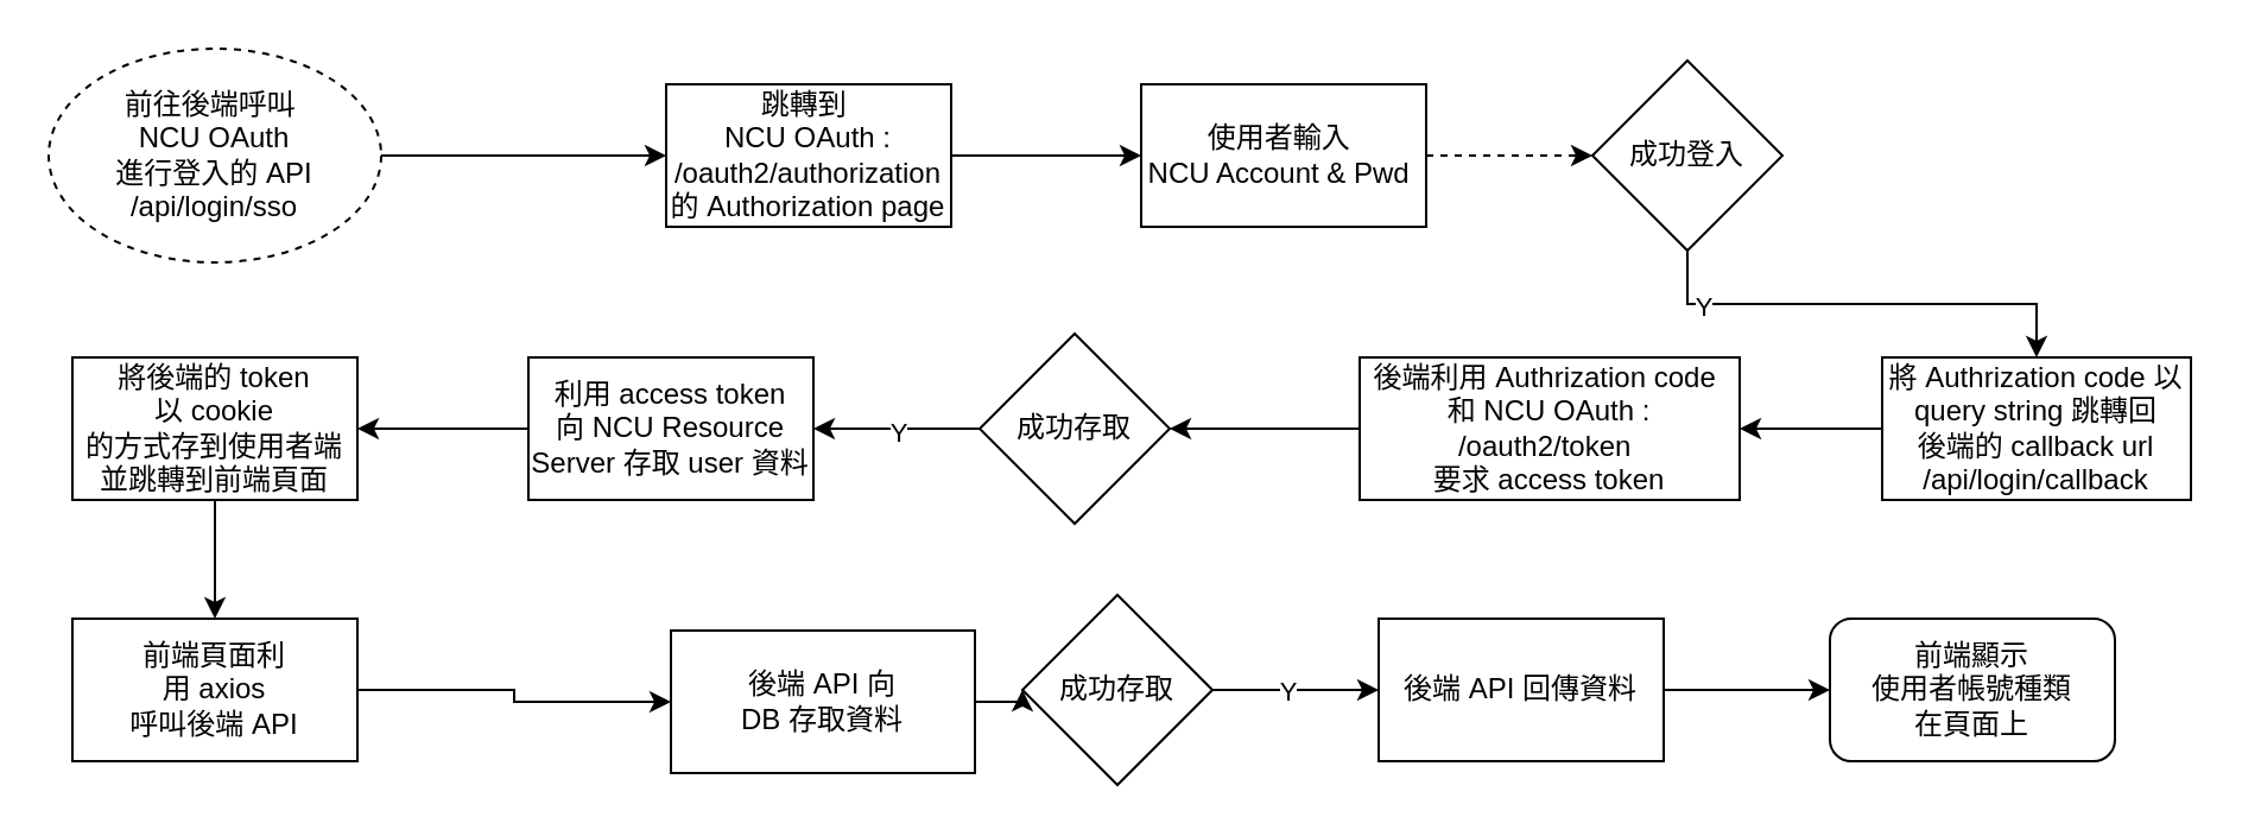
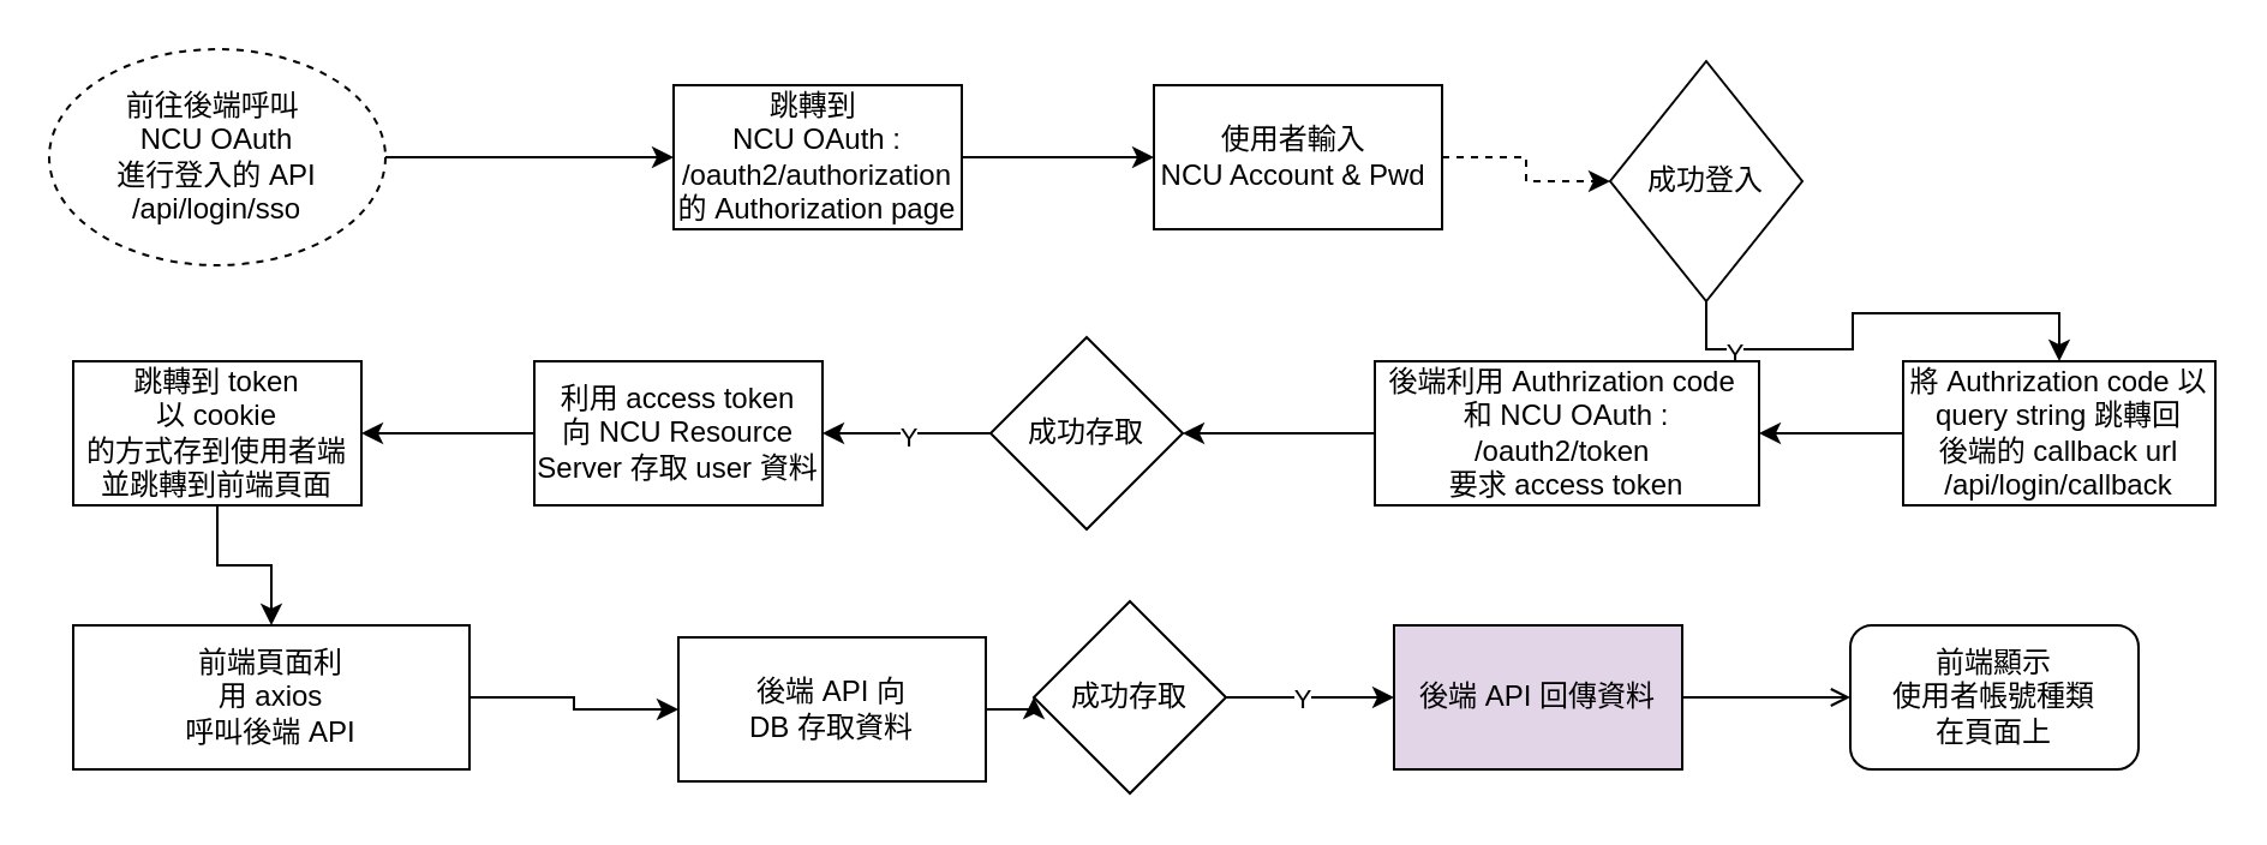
- <mxCell id="10" value="成功登入" style="rhombus;whiteSpace=wrap;html=1;" parent="1" vertex="1"><mxGeometry x="670" y="25" width="80" height="80" as="geometry" /></mxCell>
+ <mxCell id="10" value="成功登入" style="rhombus;whiteSpace=wrap;html=1;" parent="1" vertex="1"><mxGeometry x="670" y="25" width="80" height="100" as="geometry" /></mxCell>
- <mxCell id="29" value="&lt;div&gt;將後端的 token以&lt;span style=&quot;background-color: initial;&quot;&gt;&amp;nbsp;cookie&lt;/span&gt;&lt;div&gt;的方式存到使用者端&lt;/div&gt;&lt;/div&gt;&lt;div&gt;並&lt;span style=&quot;background-color: initial;&quot;&gt;跳轉到前端頁面&lt;/span&gt;&lt;/div&gt;" style="rounded=0;whiteSpace=wrap;html=1;" vertex="1" parent="1"><mxGeometry x="30" y="150" width="120" height="60" as="geometry" /></mxCell>
+ <mxCell id="29" value="&lt;div&gt;跳轉到 token以&lt;span style=&quot;background-color: initial;&quot;&gt;&amp;nbsp;cookie&lt;/span&gt;&lt;div&gt;的方式存到使用者端&lt;/div&gt;&lt;/div&gt;&lt;div&gt;並&lt;span style=&quot;background-color: initial;&quot;&gt;跳轉到前端頁面&lt;/span&gt;&lt;/div&gt;" style="rounded=0;whiteSpace=wrap;html=1;" vertex="1" parent="1"><mxGeometry x="30" y="150" width="120" height="60" as="geometry" /></mxCell>
- <mxCell id="20" value="&lt;div&gt;前端頁面利&lt;/div&gt;&lt;div&gt;&lt;span style=&quot;background-color: initial;&quot;&gt;用 axios&lt;/span&gt;&lt;/div&gt;&lt;div&gt;&lt;span style=&quot;background-color: initial;&quot;&gt;呼叫後端 API&lt;/span&gt;&lt;/div&gt;" style="rounded=0;whiteSpace=wrap;html=1;" parent="1" vertex="1"><mxGeometry x="30" y="260" width="120" height="60" as="geometry" /></mxCell>
+ <mxCell id="20" value="&lt;div&gt;前端頁面利&lt;/div&gt;&lt;div&gt;&lt;span style=&quot;background-color: initial;&quot;&gt;用 axios&lt;/span&gt;&lt;/div&gt;&lt;div&gt;&lt;span style=&quot;background-color: initial;&quot;&gt;呼叫後端 API&lt;/span&gt;&lt;/div&gt;" style="rounded=0;whiteSpace=wrap;html=1;" parent="1" vertex="1"><mxGeometry x="30" y="260" width="165" height="60" as="geometry" /></mxCell>
- <mxCell id="27" value="後端 API 回傳資料" style="rounded=0;whiteSpace=wrap;html=1;" parent="1" vertex="1"><mxGeometry x="580" y="260" width="120" height="60" as="geometry" /></mxCell>
+ <mxCell id="27" value="後端 API 回傳資料" style="rounded=0;whiteSpace=wrap;html=1;fillColor=#e1d5e7;" parent="1" vertex="1"><mxGeometry x="580" y="260" width="120" height="60" as="geometry" /></mxCell>
- <mxCell id="26" style="edgeStyle=orthogonalEdgeStyle;rounded=0;orthogonalLoop=1;jettySize=auto;html=1;exitX=1;exitY=0.5;exitDx=0;exitDy=0;" parent="1" source="27" target="28" edge="1"><mxGeometry relative="1" as="geometry" /></mxCell>
+ <mxCell id="26" style="edgeStyle=orthogonalEdgeStyle;rounded=0;orthogonalLoop=1;jettySize=auto;html=1;exitX=1;exitY=0.5;exitDx=0;exitDy=0;endArrow=open;" parent="1" source="27" target="28" edge="1"><mxGeometry relative="1" as="geometry" /></mxCell>
